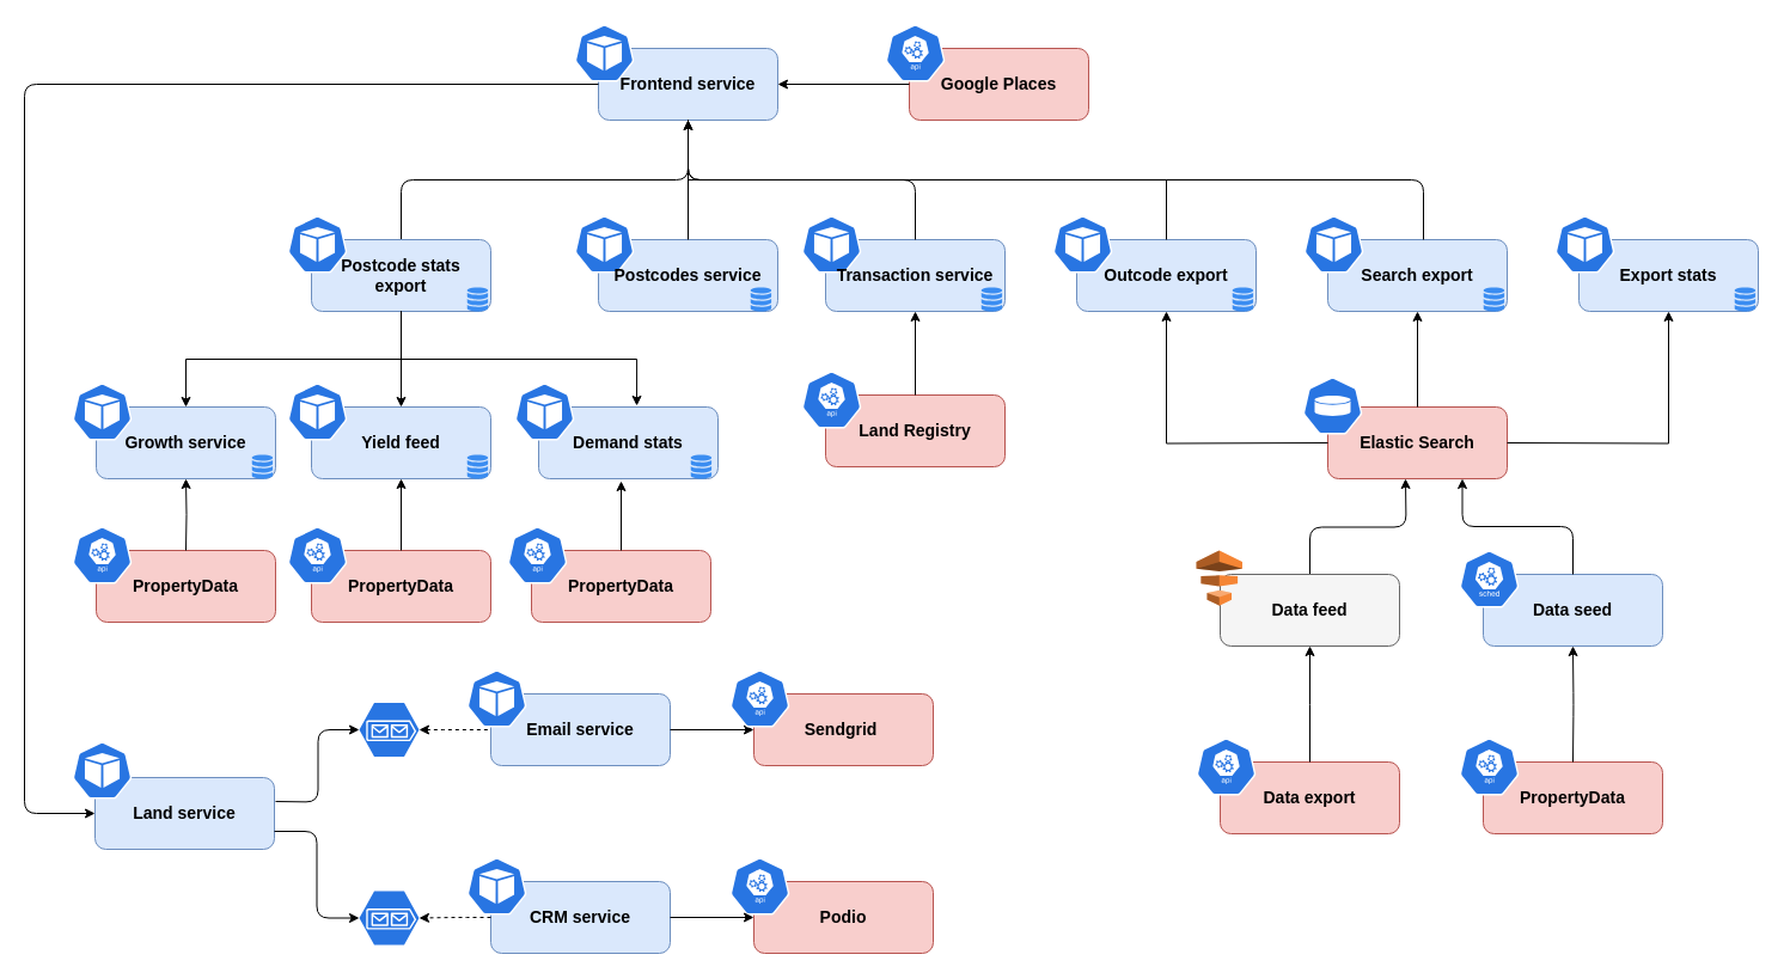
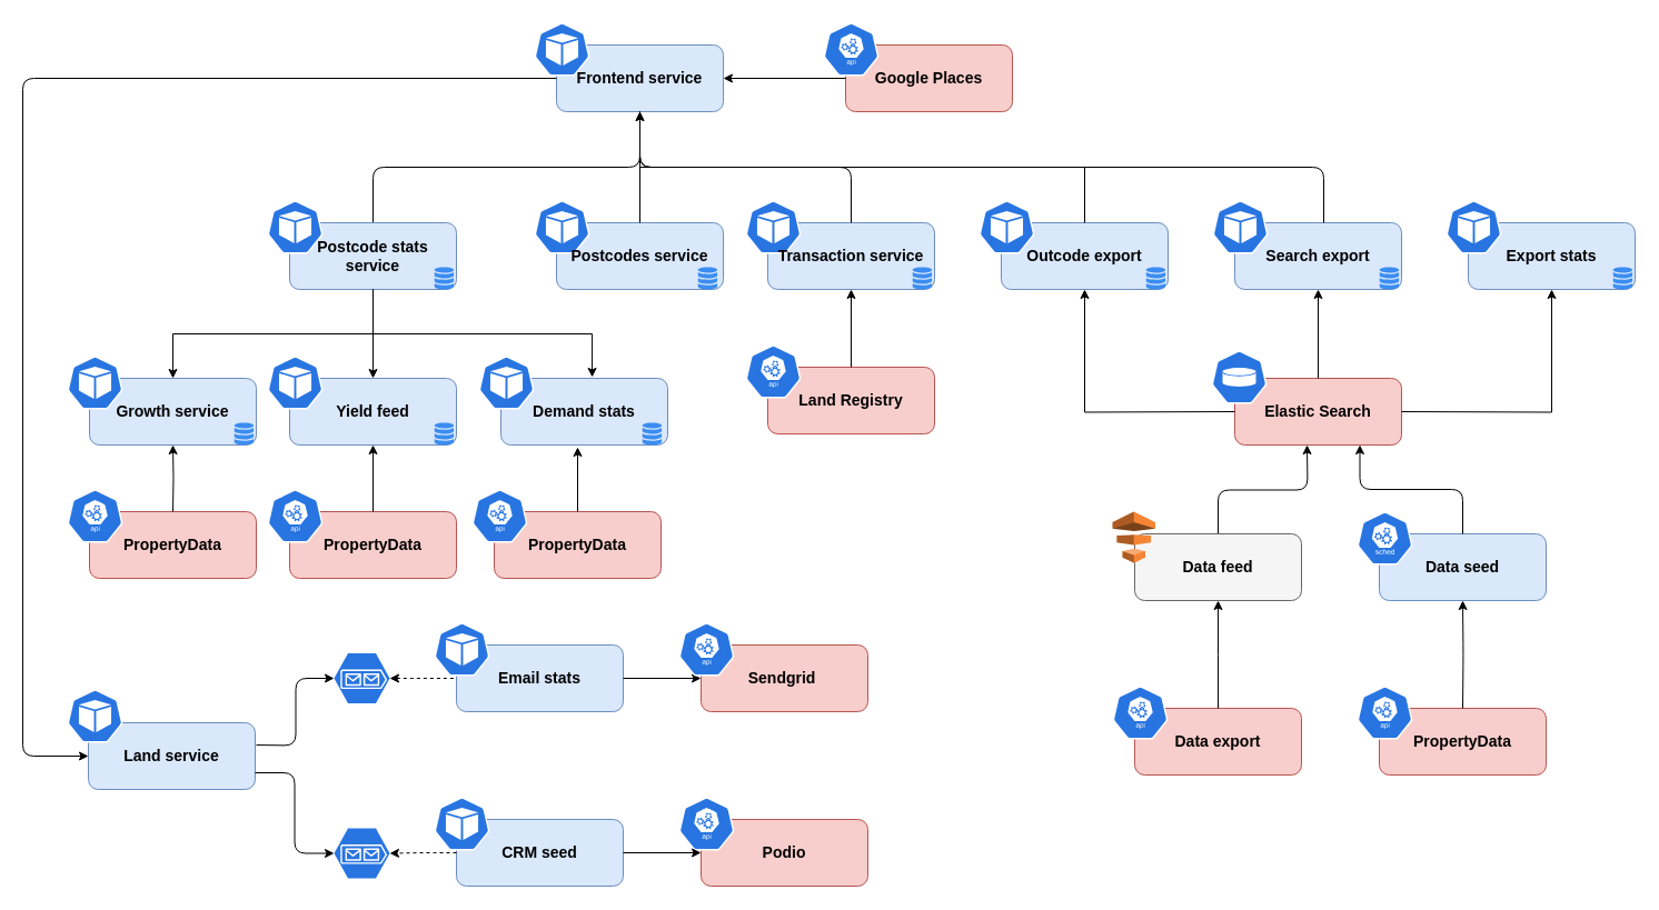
- <mxCell id="95" value="&lt;div style=&quot;font-size: 14px&quot;&gt;&lt;b style=&quot;font-size: 14px&quot;&gt;Postcode stats export&lt;/b&gt;&lt;/div&gt;" style="text;html=1;strokeColor=none;fillColor=none;align=center;verticalAlign=middle;whiteSpace=wrap;fontSize=14;rounded=1;" parent="92" vertex="1"><mxGeometry x="25" y="30" width="140" height="40" as="geometry" /></mxCell>
+ <mxCell id="95" value="&lt;div style=&quot;font-size: 14px&quot;&gt;&lt;b style=&quot;font-size: 14px&quot;&gt;Postcode stats service&lt;/b&gt;&lt;/div&gt;" style="text;html=1;strokeColor=none;fillColor=none;align=center;verticalAlign=middle;whiteSpace=wrap;fontSize=14;rounded=1;" parent="92" vertex="1"><mxGeometry x="25" y="30" width="140" height="40" as="geometry" /></mxCell>
- <mxCell id="117" value="&lt;div style=&quot;font-size: 14px&quot;&gt;&lt;b style=&quot;font-size: 14px&quot;&gt;Email service&lt;/b&gt;&lt;/div&gt;" style="text;html=1;strokeColor=none;fillColor=none;align=center;verticalAlign=middle;whiteSpace=wrap;fontSize=14;rounded=1;" parent="114" vertex="1"><mxGeometry x="25" y="30" width="140" height="40" as="geometry" /></mxCell>
+ <mxCell id="117" value="&lt;div style=&quot;font-size: 14px&quot;&gt;&lt;b style=&quot;font-size: 14px&quot;&gt;Email stats&lt;/b&gt;&lt;/div&gt;" style="text;html=1;strokeColor=none;fillColor=none;align=center;verticalAlign=middle;whiteSpace=wrap;fontSize=14;rounded=1;" parent="114" vertex="1"><mxGeometry x="25" y="30" width="140" height="40" as="geometry" /></mxCell>
- <mxCell id="113" value="&lt;div style=&quot;font-size: 14px&quot;&gt;&lt;b style=&quot;font-size: 14px&quot;&gt;CRM service&lt;/b&gt;&lt;/div&gt;" style="text;html=1;strokeColor=none;fillColor=none;align=center;verticalAlign=middle;whiteSpace=wrap;fontSize=14;rounded=1;" parent="110" vertex="1"><mxGeometry x="25" y="30" width="140" height="40" as="geometry" /></mxCell>
+ <mxCell id="113" value="&lt;div style=&quot;font-size: 14px&quot;&gt;&lt;b style=&quot;font-size: 14px&quot;&gt;CRM seed&lt;/b&gt;&lt;/div&gt;" style="text;html=1;strokeColor=none;fillColor=none;align=center;verticalAlign=middle;whiteSpace=wrap;fontSize=14;rounded=1;" parent="110" vertex="1"><mxGeometry x="25" y="30" width="140" height="40" as="geometry" /></mxCell>
